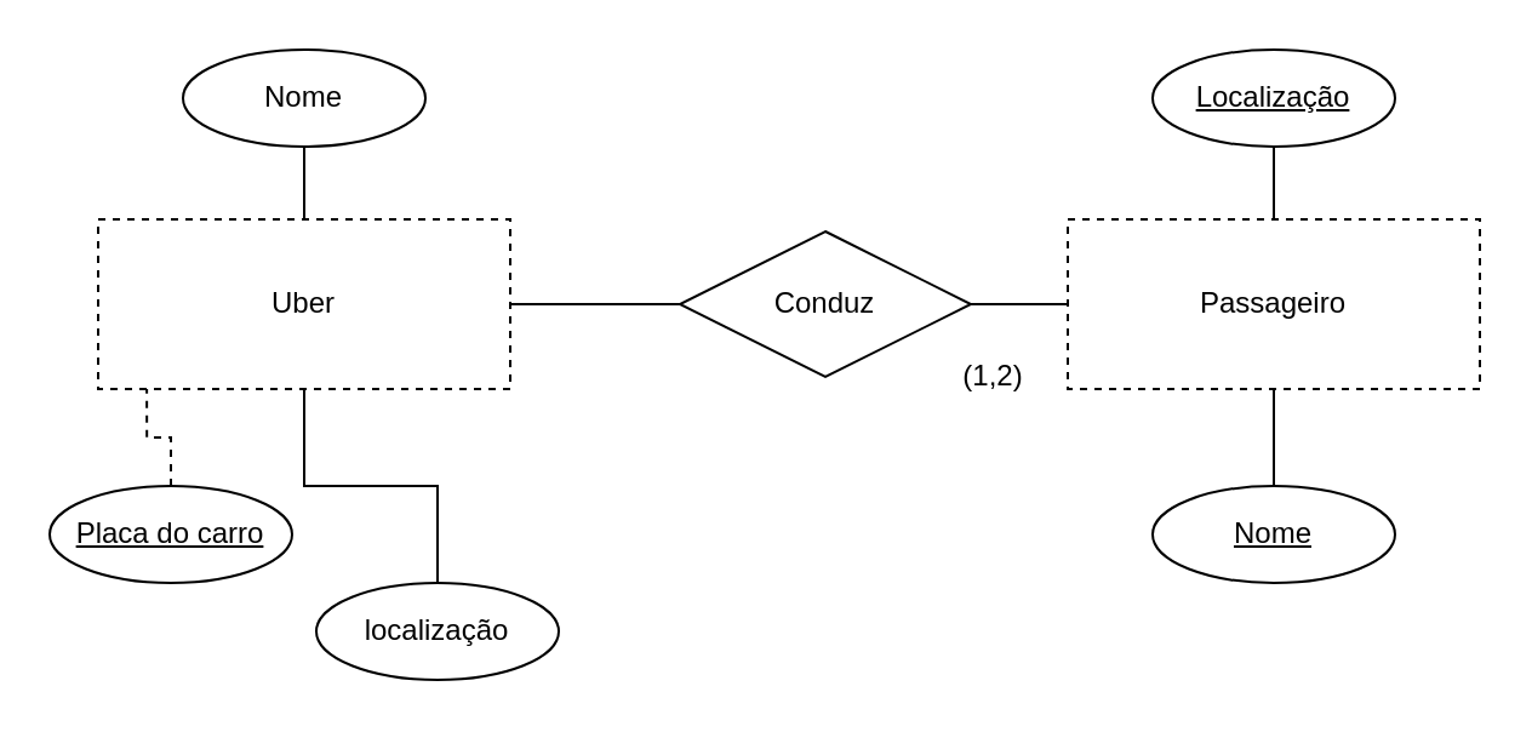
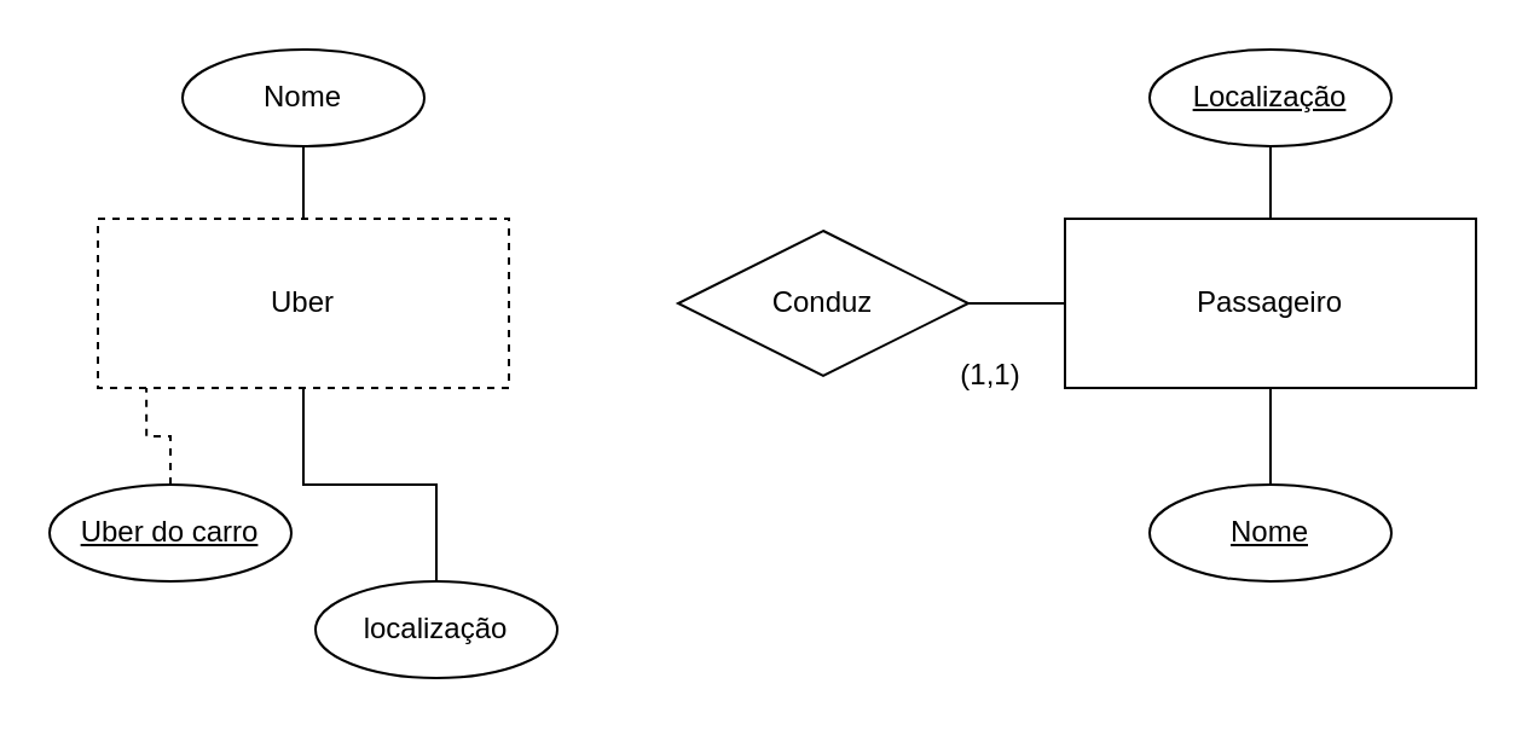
- <mxCell id="2" style="edgeStyle=orthogonalEdgeStyle;rounded=0;orthogonalLoop=1;jettySize=auto;html=1;entryX=0;entryY=0.5;entryDx=0;entryDy=0;endArrow=none;endFill=0;" edge="1" parent="1" source="3" target="7"><mxGeometry relative="1" as="geometry" /></mxCell>
- <mxCell id="5" value="Passageiro" style="whiteSpace=wrap;html=1;align=center;dashed=1;" vertex="1" parent="1"><mxGeometry x="440" y="90" width="170" height="70" as="geometry" /></mxCell>
+ <mxCell id="5" value="Passageiro" style="whiteSpace=wrap;html=1;align=center;" vertex="1" parent="1"><mxGeometry x="440" y="90" width="170" height="70" as="geometry" /></mxCell>
- <mxCell id="17" value="(1,2)" style="text;html=1;align=center;verticalAlign=middle;resizable=0;points=[];autosize=1;strokeColor=none;fillColor=none;" vertex="1" parent="1"><mxGeometry x="384" y="140" width="50" height="30" as="geometry" /></mxCell>
+ <mxCell id="17" value="(1,1)" style="text;html=1;align=center;verticalAlign=middle;resizable=0;points=[];autosize=1;strokeColor=none;fillColor=none;" vertex="1" parent="1"><mxGeometry x="384" y="140" width="50" height="30" as="geometry" /></mxCell>
- <mxCell id="8" value="Placa do carro" style="ellipse;whiteSpace=wrap;html=1;align=center;fontStyle=4;" vertex="1" parent="1"><mxGeometry x="20" y="200" width="100" height="40" as="geometry" /></mxCell>
+ <mxCell id="8" value="Uber do carro" style="ellipse;whiteSpace=wrap;html=1;align=center;fontStyle=4;" vertex="1" parent="1"><mxGeometry x="20" y="200" width="100" height="40" as="geometry" /></mxCell>
